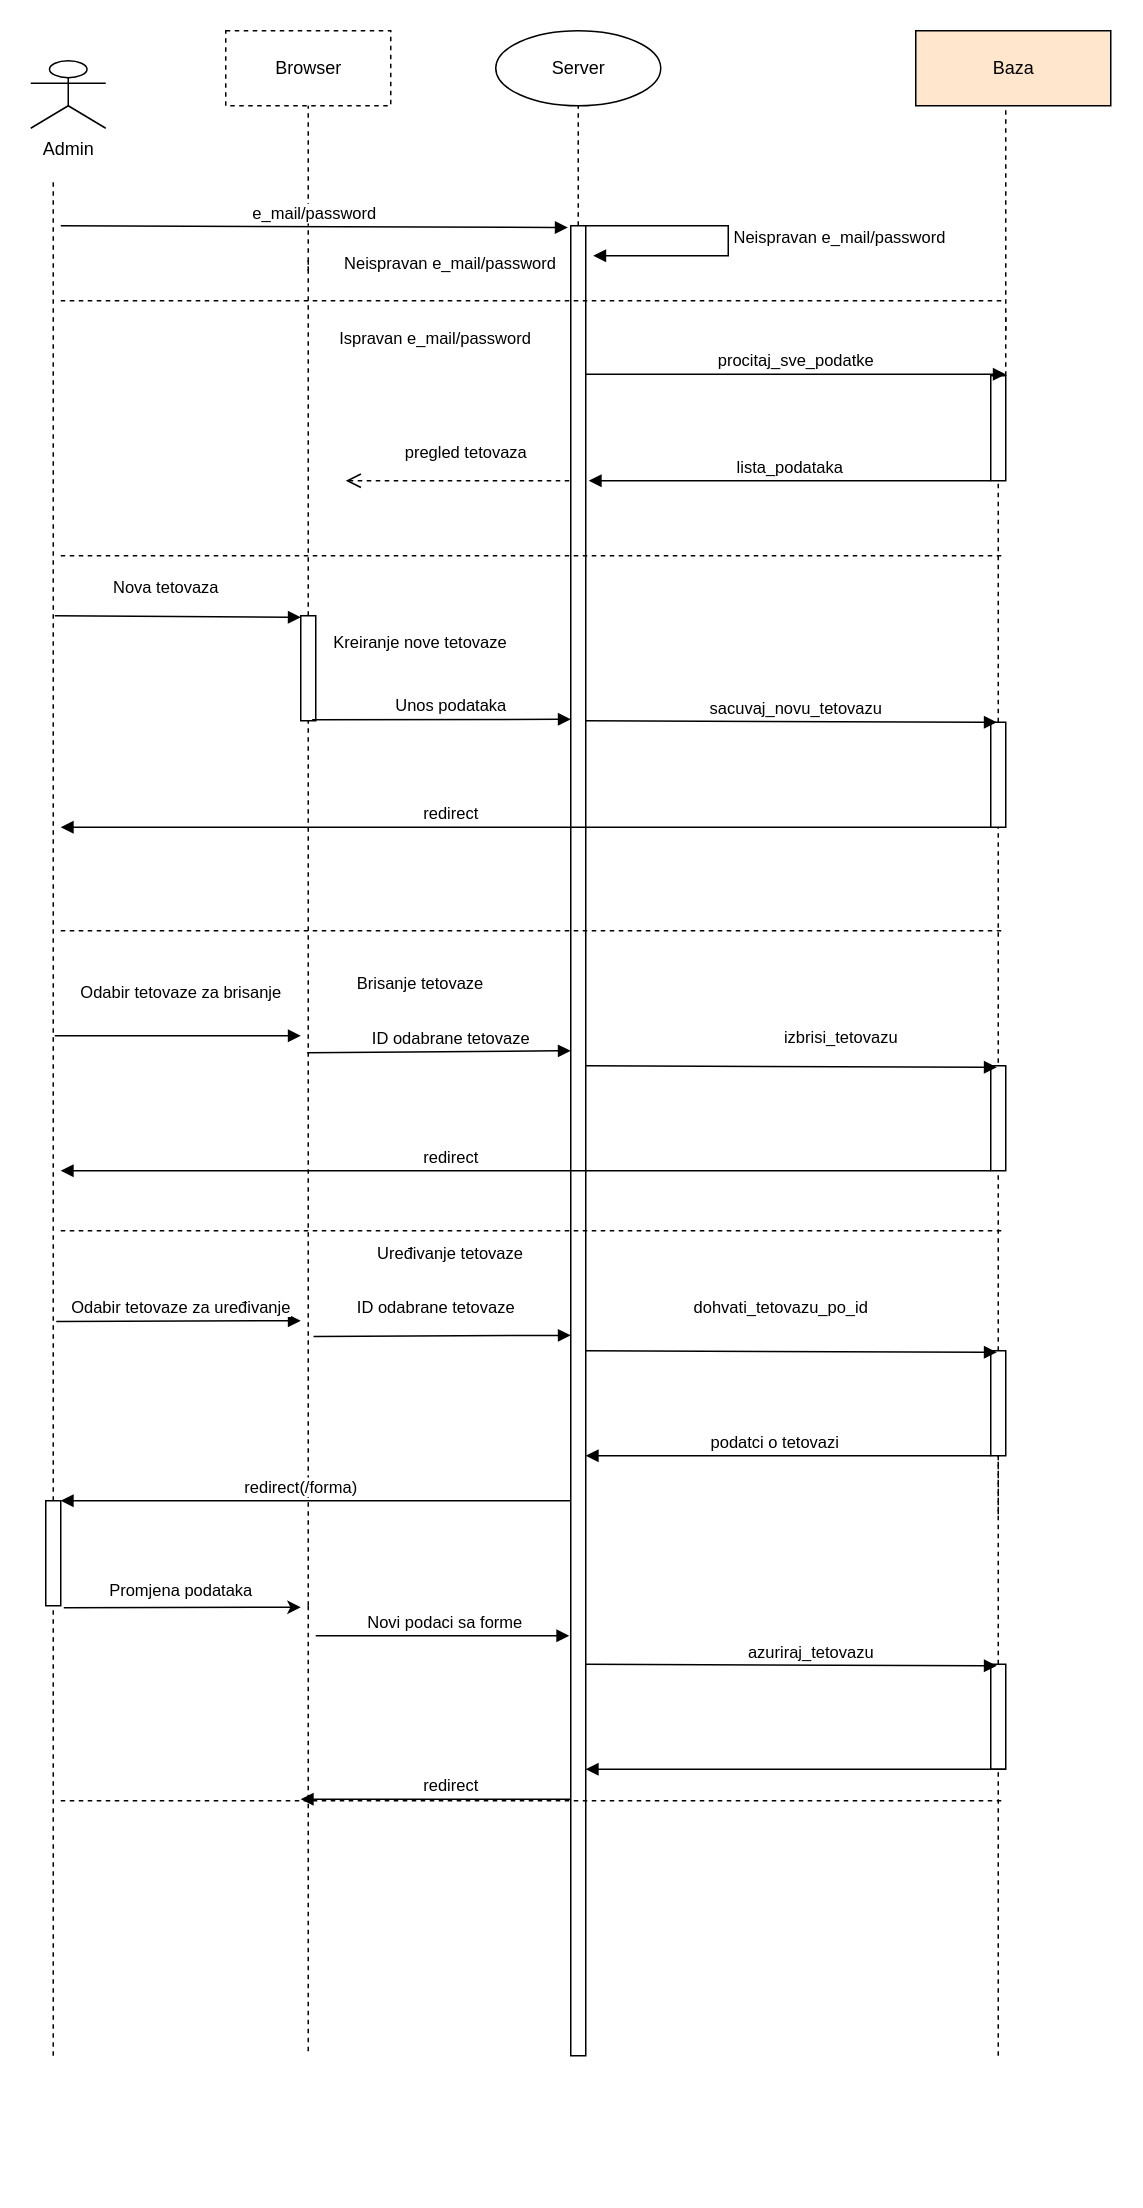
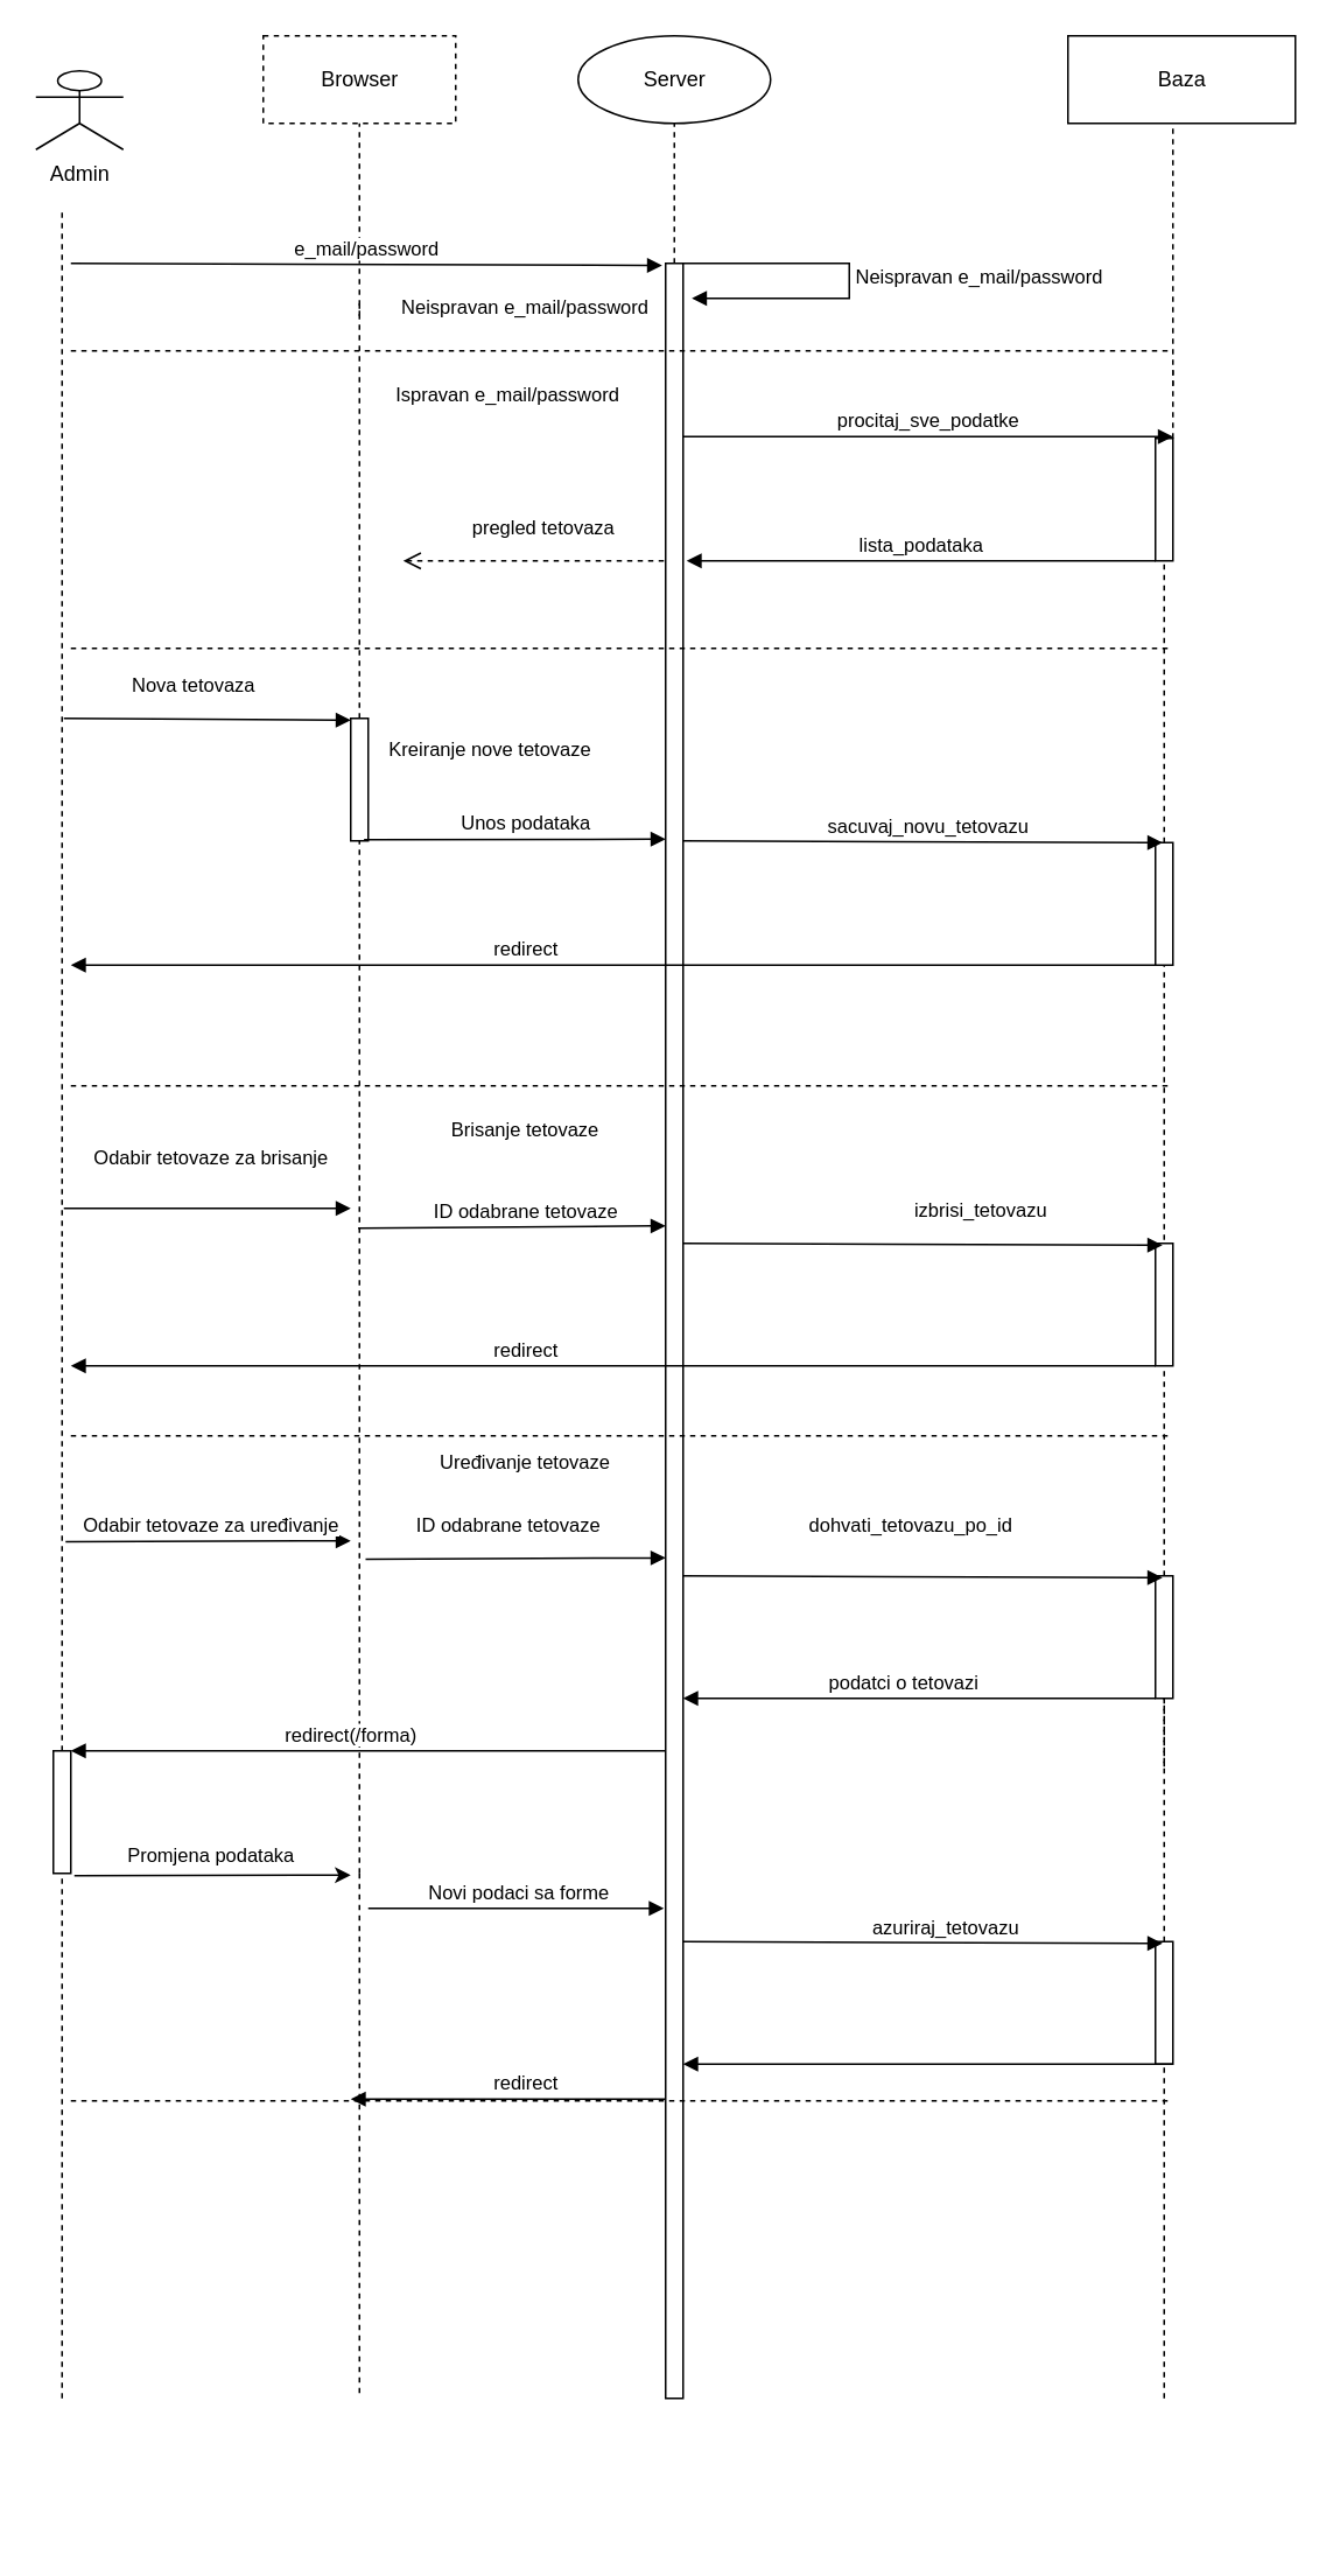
- <mxCell id="9" value="Baza" style="html=1;fillColor=#ffe6cc;" parent="1" vertex="1"><mxGeometry x="610" y="20" width="130" height="50" as="geometry" /></mxCell>
+ <mxCell id="9" value="Baza" style="html=1;" parent="1" vertex="1"><mxGeometry x="610" y="20" width="130" height="50" as="geometry" /></mxCell>
- <mxCell id="35" value="&lt;span style=&quot;font-size: 11px ; text-align: left ; white-space: nowrap ; background-color: rgb(255 , 255 , 255)&quot;&gt;Brisanje tetovaze&lt;/span&gt;" style="text;html=1;strokeColor=none;fillColor=none;align=center;verticalAlign=middle;whiteSpace=wrap;rounded=0;" parent="1" vertex="1"><mxGeometry x="240" y="630" width="80" height="50" as="geometry" /></mxCell>
+ <mxCell id="35" value="&lt;span style=&quot;font-size: 11px ; text-align: left ; white-space: nowrap ; background-color: rgb(255 , 255 , 255)&quot;&gt;Brisanje tetovaze&lt;/span&gt;" style="text;html=1;strokeColor=none;fillColor=none;align=center;verticalAlign=middle;whiteSpace=wrap;rounded=0;" parent="1" vertex="1"><mxGeometry x="260" y="620" width="80" height="50" as="geometry" /></mxCell>
